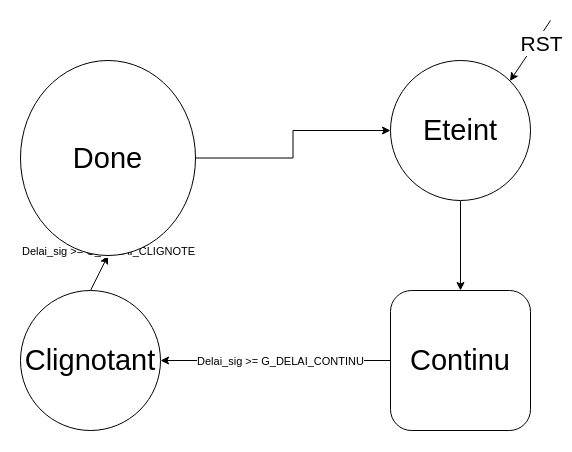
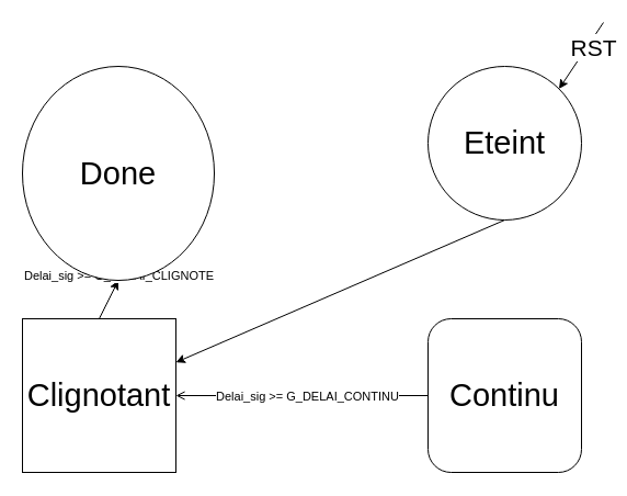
- <mxCell id="12" style="edgeStyle=orthogonalEdgeStyle;rounded=0;orthogonalLoop=1;jettySize=auto;html=1;exitX=1;exitY=0.5;exitDx=0;exitDy=0;" edge="1" parent="1" source="13" target="3"><mxGeometry relative="1" as="geometry" /></mxCell>
- <mxCell id="2" style="rounded=0;orthogonalLoop=1;jettySize=auto;html=1;exitX=0.5;exitY=1;exitDx=0;exitDy=0;entryX=0.5;entryY=0;entryDx=0;entryDy=0;" edge="1" parent="1" source="3" target="9"><mxGeometry relative="1" as="geometry" /></mxCell>
+ <mxCell id="2" style="rounded=0;orthogonalLoop=1;jettySize=auto;html=1;exitX=0.5;exitY=1;exitDx=0;exitDy=0;" edge="1" parent="1" source="3" target="6"><mxGeometry relative="1" as="geometry" /></mxCell>
- <mxCell id="6" value="&lt;font style=&quot;font-size: 29px;&quot;&gt;Clignotant&lt;br&gt;&lt;/font&gt;" style="ellipse;whiteSpace=wrap;html=1;aspect=fixed;" vertex="1" parent="1"><mxGeometry x="20" y="290" width="140" height="140" as="geometry" /></mxCell>
+ <mxCell id="6" value="&lt;font style=&quot;font-size: 29px;&quot;&gt;Clignotant&lt;br&gt;&lt;/font&gt;" style="whiteSpace=wrap;html=1;aspect=fixed;rounded=0;" vertex="1" parent="1"><mxGeometry x="20" y="290" width="140" height="140" as="geometry" /></mxCell>
- <mxCell id="7" style="edgeStyle=orthogonalEdgeStyle;rounded=0;orthogonalLoop=1;jettySize=auto;html=1;exitX=0;exitY=0.5;exitDx=0;exitDy=0;" edge="1" parent="1" source="9" target="6"><mxGeometry relative="1" as="geometry" /></mxCell>
+ <mxCell id="7" style="edgeStyle=orthogonalEdgeStyle;rounded=0;orthogonalLoop=1;jettySize=auto;html=1;exitX=0;exitY=0.5;exitDx=0;exitDy=0;endArrow=open;" edge="1" parent="1" source="9" target="6"><mxGeometry relative="1" as="geometry" /></mxCell>
